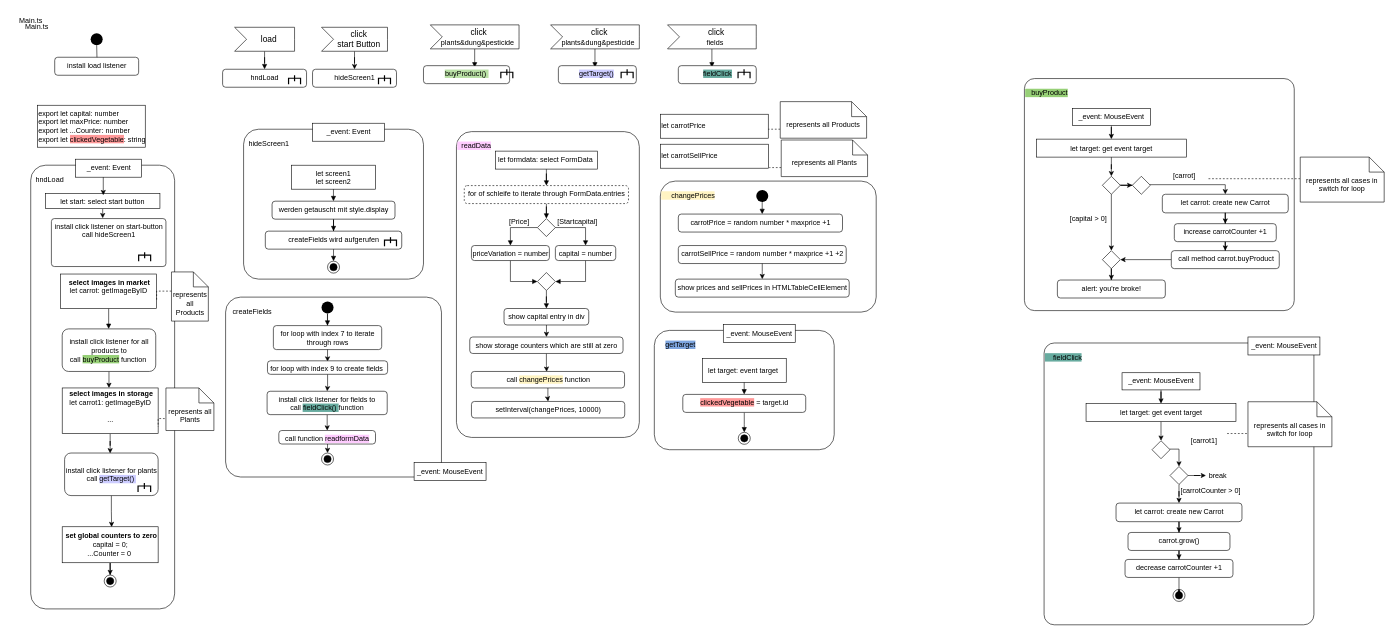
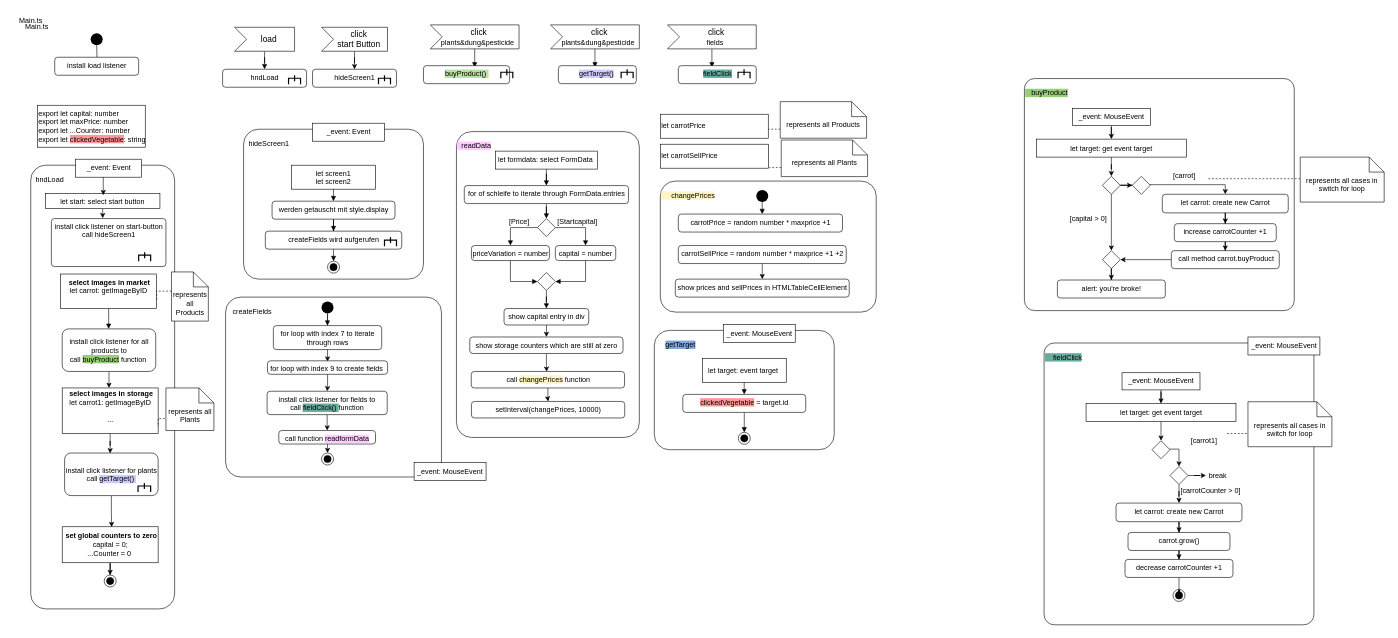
- <mxCell id="75" value="for of schleife to iterate through FormData.entries" style="html=1;align=center;verticalAlign=top;rounded=1;absoluteArcSize=1;arcSize=10;dashed=1;" parent="1" vertex="1"><mxGeometry x="773.08" y="309" width="273.83" height="30" as="geometry" /></mxCell>
+ <mxCell id="75" value="for of schleife to iterate through FormData.entries" style="html=1;align=center;verticalAlign=top;rounded=1;absoluteArcSize=1;arcSize=10;dashed=0;" parent="1" vertex="1"><mxGeometry x="773.08" y="309" width="273.83" height="30" as="geometry" /></mxCell>
